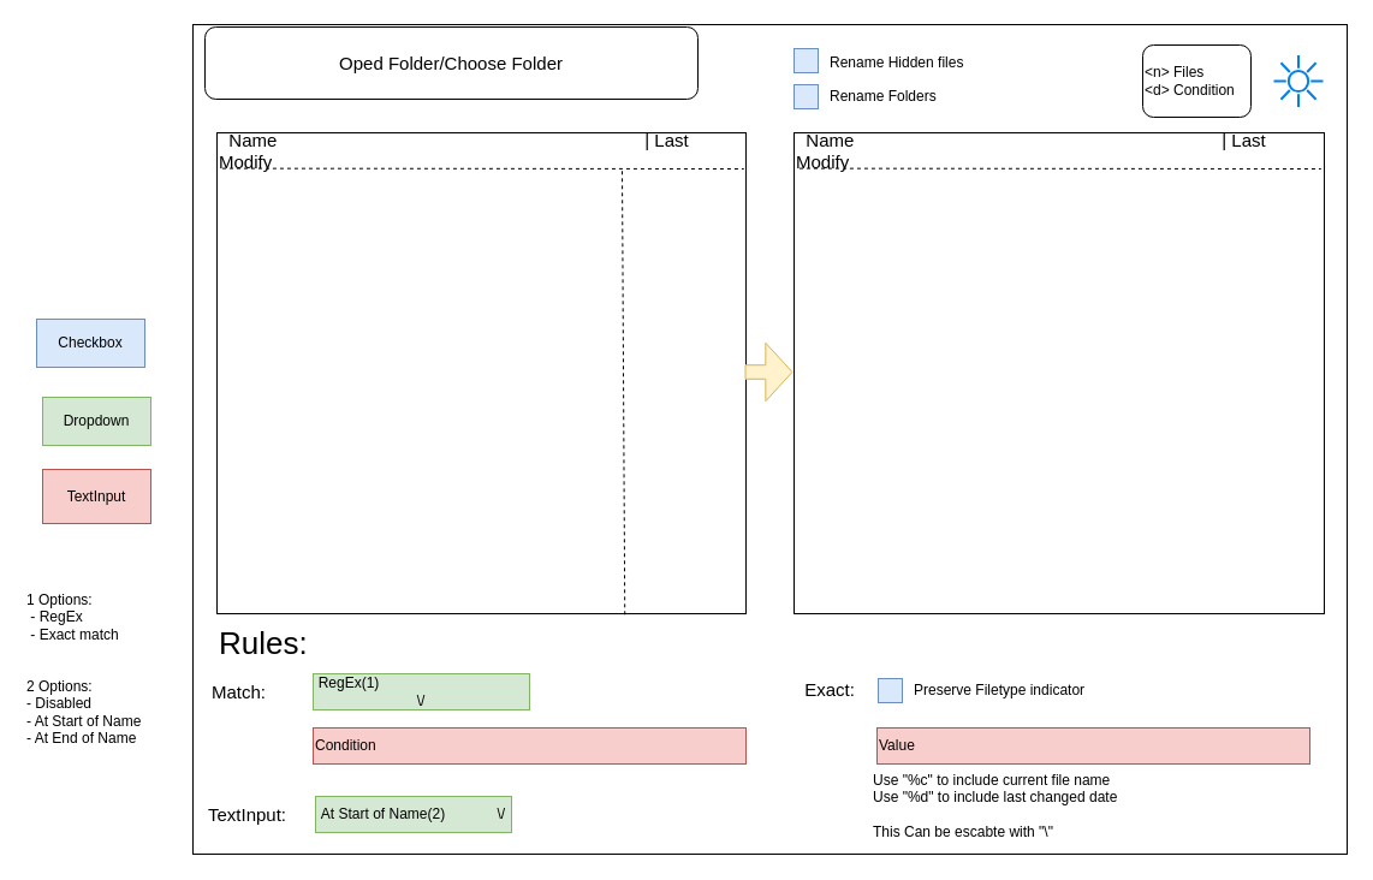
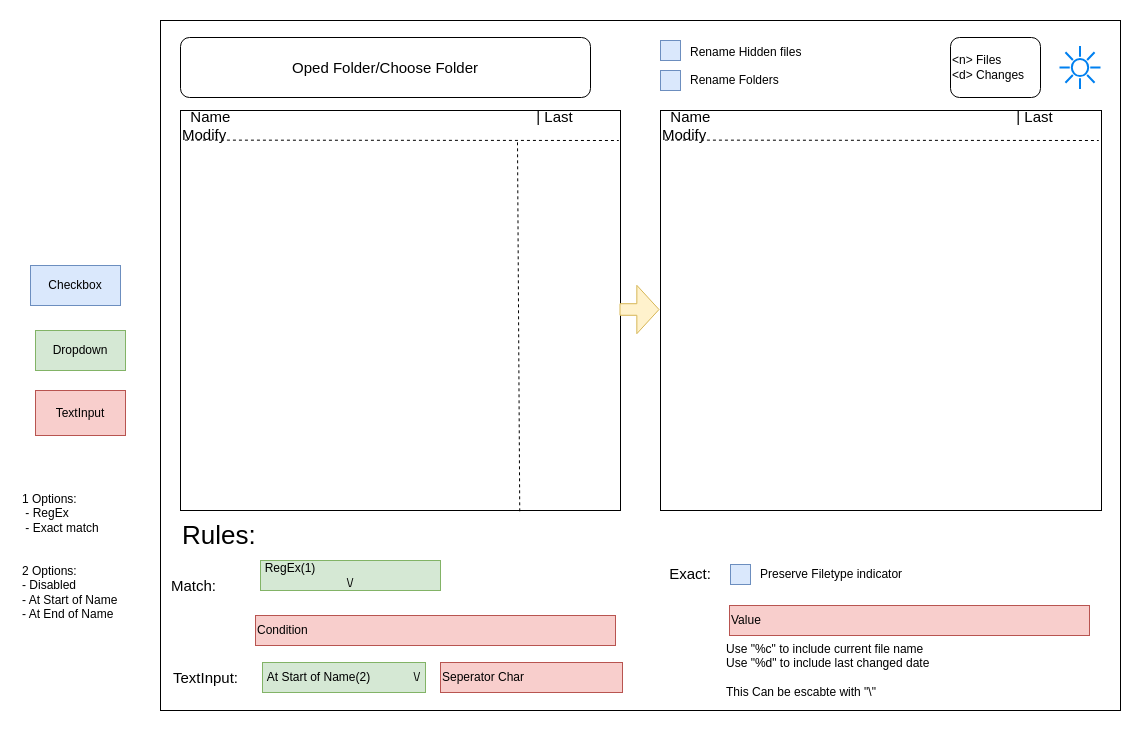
- <mxCell id="11" value="&lt;font style=&quot;font-size: 15px;&quot;&gt;Oped Folder/Choose Folder&lt;/font&gt;" style="rounded=1;whiteSpace=wrap;html=1;" parent="1" vertex="1"><mxGeometry x="170" y="22" width="410" height="60" as="geometry" /></mxCell>
+ <mxCell id="11" value="&lt;font style=&quot;font-size: 15px;&quot;&gt;Oped Folder/Choose Folder&lt;/font&gt;" style="rounded=1;whiteSpace=wrap;html=1;" parent="1" vertex="1"><mxGeometry x="180" y="37" width="410" height="60" as="geometry" /></mxCell>
- <mxCell id="12" value="&lt;div align=&quot;left&quot;&gt;&amp;lt;n&amp;gt; Files&lt;/div&gt;&lt;div align=&quot;left&quot;&gt;&amp;lt;d&amp;gt; Condition&lt;/div&gt;" style="rounded=1;whiteSpace=wrap;html=1;align=left;" parent="1" vertex="1"><mxGeometry x="950" y="37" width="90" height="60" as="geometry" /></mxCell>
+ <mxCell id="12" value="&lt;div align=&quot;left&quot;&gt;&amp;lt;n&amp;gt; Files&lt;/div&gt;&lt;div align=&quot;left&quot;&gt;&amp;lt;d&amp;gt; Changes&lt;/div&gt;" style="rounded=1;whiteSpace=wrap;html=1;align=left;" parent="1" vertex="1"><mxGeometry x="950" y="37" width="90" height="60" as="geometry" /></mxCell>
- <mxCell id="18" value="Match:" style="text;html=1;align=left;verticalAlign=middle;whiteSpace=wrap;rounded=0;fontSize=15;" parent="1" vertex="1"><mxGeometry x="174" y="560" width="60" height="30" as="geometry" /></mxCell>
+ <mxCell id="18" value="Match:" style="text;html=1;align=left;verticalAlign=middle;whiteSpace=wrap;rounded=0;fontSize=15;" parent="1" vertex="1"><mxGeometry x="169" y="570" width="60" height="30" as="geometry" /></mxCell>
- <mxCell id="24" value="Condition" style="rounded=0;whiteSpace=wrap;html=1;fillColor=#f8cecc;strokeColor=#b85450;align=left;" parent="1" vertex="1"><mxGeometry x="260" y="605" width="360" height="30" as="geometry" /></mxCell>
+ <mxCell id="24" value="Condition" style="rounded=0;whiteSpace=wrap;html=1;fillColor=#f8cecc;strokeColor=#b85450;align=left;" parent="1" vertex="1"><mxGeometry x="255" y="615" width="360" height="30" as="geometry" /></mxCell>
+ <mxCell id="29" value="Seperator Char" style="rounded=0;whiteSpace=wrap;html=1;fillColor=#f8cecc;strokeColor=#b85450;align=left;" parent="1" vertex="1"><mxGeometry x="440" y="662" width="182" height="30" as="geometry" /></mxCell>
